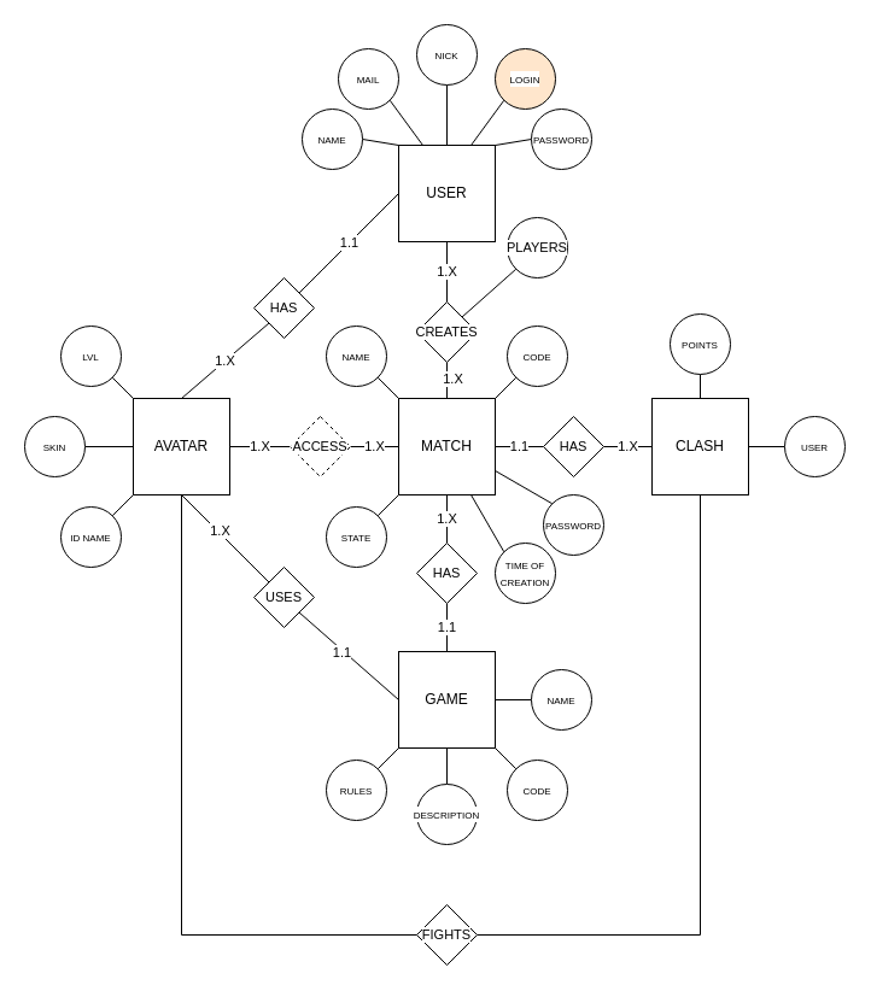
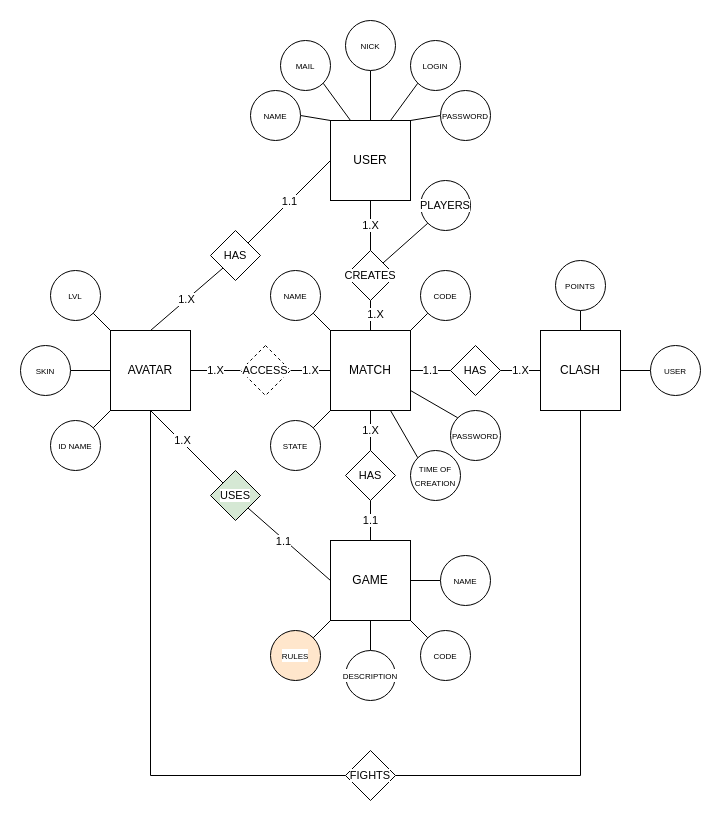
- <mxCell id="29" value="&lt;span style=&quot;font-size: 8px;&quot;&gt;LOGIN&lt;/span&gt;" style="ellipse;whiteSpace=wrap;html=1;aspect=fixed;fontFamily=Helvetica;fontSize=11;fontColor=default;labelBackgroundColor=default;fillColor=#ffe6cc;" vertex="1" parent="1"><mxGeometry x="410" y="40" width="50" height="50" as="geometry" /></mxCell>
+ <mxCell id="29" value="&lt;span style=&quot;font-size: 8px;&quot;&gt;LOGIN&lt;/span&gt;" style="ellipse;whiteSpace=wrap;html=1;aspect=fixed;fontFamily=Helvetica;fontSize=11;fontColor=default;labelBackgroundColor=default;" vertex="1" parent="1"><mxGeometry x="410" y="40" width="50" height="50" as="geometry" /></mxCell>
- <mxCell id="41" value="USES" style="rhombus;whiteSpace=wrap;html=1;fontFamily=Helvetica;fontSize=11;fontColor=default;labelBackgroundColor=default;" vertex="1" parent="1"><mxGeometry x="210" y="470" width="50" height="50" as="geometry" /></mxCell>
+ <mxCell id="41" value="USES" style="rhombus;whiteSpace=wrap;html=1;fontFamily=Helvetica;fontSize=11;fontColor=default;labelBackgroundColor=default;fillColor=#d5e8d4;" vertex="1" parent="1"><mxGeometry x="210" y="470" width="50" height="50" as="geometry" /></mxCell>
- <mxCell id="58" value="&lt;span style=&quot;font-size: 8px;&quot;&gt;RULES&lt;/span&gt;" style="ellipse;whiteSpace=wrap;html=1;aspect=fixed;fontFamily=Helvetica;fontSize=11;fontColor=default;labelBackgroundColor=default;" vertex="1" parent="1"><mxGeometry x="270" y="630" width="50" height="50" as="geometry" /></mxCell>
+ <mxCell id="58" value="&lt;span style=&quot;font-size: 8px;&quot;&gt;RULES&lt;/span&gt;" style="ellipse;whiteSpace=wrap;html=1;aspect=fixed;fontFamily=Helvetica;fontSize=11;fontColor=default;labelBackgroundColor=default;fillColor=#ffe6cc;" vertex="1" parent="1"><mxGeometry x="270" y="630" width="50" height="50" as="geometry" /></mxCell>
